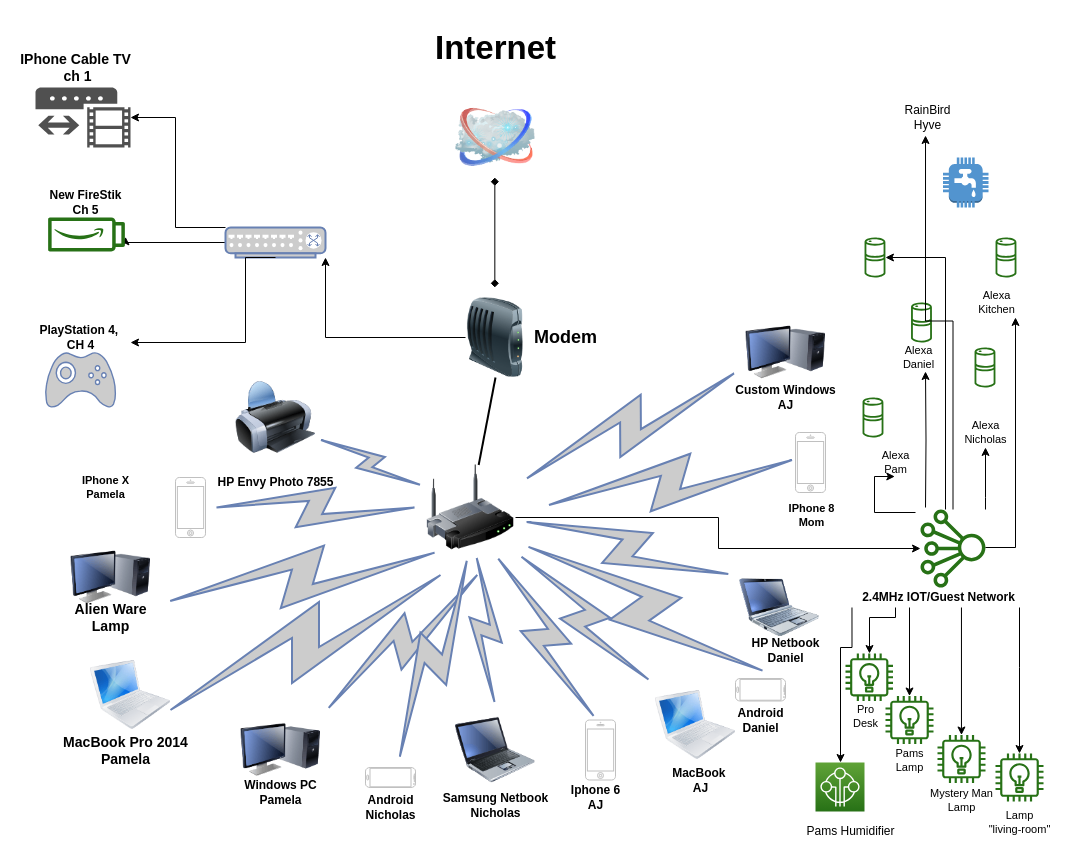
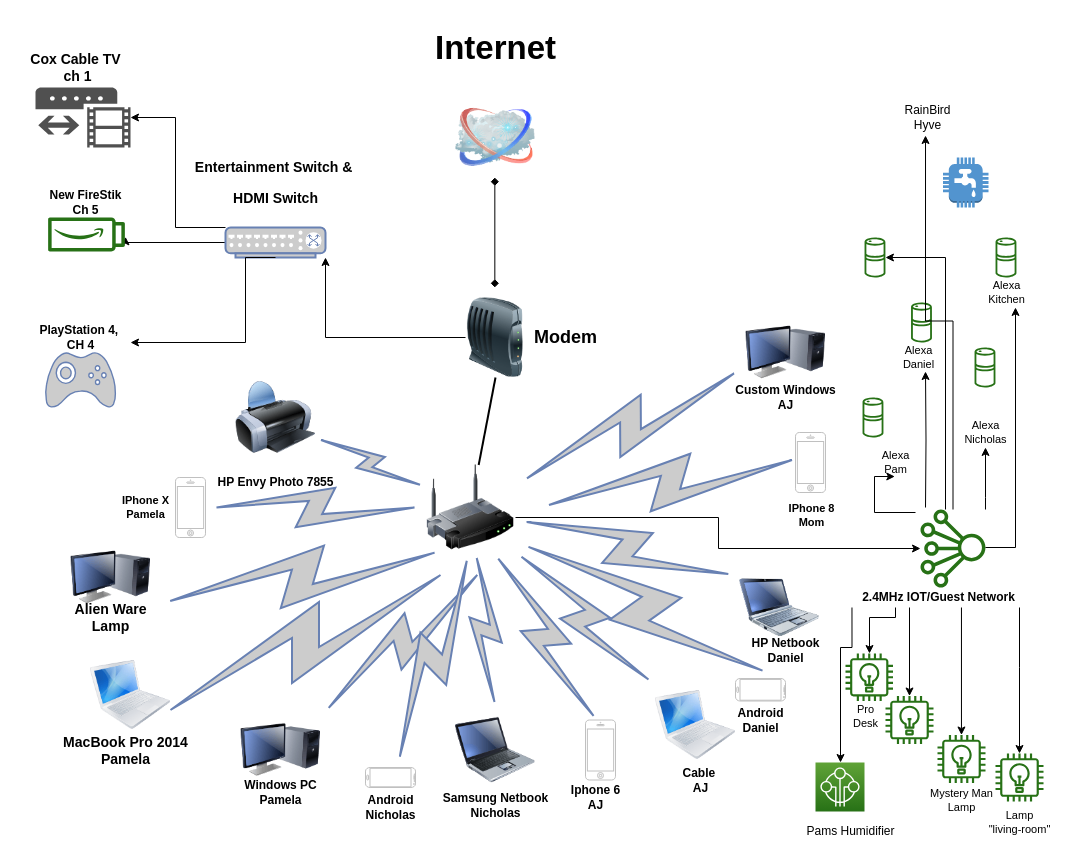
- <mxCell id="28" value="&lt;h3&gt;IPhone Cable TV&lt;br&gt;&amp;nbsp;ch 1&lt;/h3&gt;" style="text;html=1;resizable=0;autosize=1;align=center;verticalAlign=middle;points=[];fillColor=none;strokeColor=none;rounded=0;" parent="1" vertex="1"><mxGeometry x="20" y="20" width="110" height="60" as="geometry" /></mxCell>
+ <mxCell id="28" value="&lt;h3&gt;Cox Cable TV&lt;br&gt;&amp;nbsp;ch 1&lt;/h3&gt;" style="text;html=1;resizable=0;autosize=1;align=center;verticalAlign=middle;points=[];fillColor=none;strokeColor=none;rounded=0;" parent="1" vertex="1"><mxGeometry x="20" y="20" width="110" height="60" as="geometry" /></mxCell>
+ <mxCell id="19" value="&lt;h3&gt;Entertainment Switch &amp;amp;&amp;nbsp;&lt;/h3&gt;&lt;h3&gt;HDMI Switch&lt;/h3&gt;" style="text;html=1;resizable=0;autosize=1;align=center;verticalAlign=middle;points=[];fillColor=none;strokeColor=none;rounded=0;" parent="1" vertex="1"><mxGeometry x="185" y="125" width="180" height="80" as="geometry" /></mxCell>
- <mxCell id="87" value="Alexa&lt;br&gt;Kitchen" style="text;html=1;resizable=0;autosize=1;align=center;verticalAlign=middle;points=[];fillColor=none;strokeColor=none;rounded=0;fontSize=11;" parent="1" vertex="1"><mxGeometry x="970.5" y="269.95" width="50" height="30" as="geometry" /></mxCell>
+ <mxCell id="87" value="Alexa&lt;br&gt;Kitchen" style="text;html=1;resizable=0;autosize=1;align=center;verticalAlign=middle;points=[];fillColor=none;strokeColor=none;rounded=0;fontSize=11;" parent="1" vertex="1"><mxGeometry x="980.5" y="259.95" width="50" height="30" as="geometry" /></mxCell>
- <mxCell id="47" value="&lt;h4 style=&quot;font-size: 11px&quot;&gt;&lt;font style=&quot;font-size: 11px&quot;&gt;IPhone X&lt;br&gt;&lt;/font&gt;&lt;font style=&quot;font-size: 11px&quot;&gt;Pamela&lt;/font&gt;&lt;/h4&gt;" style="text;html=1;resizable=0;autosize=1;align=center;verticalAlign=middle;points=[];fillColor=none;strokeColor=none;rounded=0;" parent="1" vertex="1"><mxGeometry x="75" y="440" width="60" height="60" as="geometry" /></mxCell>
+ <mxCell id="47" value="&lt;h4 style=&quot;font-size: 11px&quot;&gt;&lt;font style=&quot;font-size: 11px&quot;&gt;IPhone X&lt;br&gt;&lt;/font&gt;&lt;font style=&quot;font-size: 11px&quot;&gt;Pamela&lt;/font&gt;&lt;/h4&gt;" style="text;html=1;resizable=0;autosize=1;align=center;verticalAlign=middle;points=[];fillColor=none;strokeColor=none;rounded=0;" parent="1" vertex="1"><mxGeometry x="115" y="460" width="60" height="60" as="geometry" /></mxCell>
- <mxCell id="76" value="Pams&lt;br style=&quot;font-size: 11px&quot;&gt;Lamp" style="text;html=1;resizable=0;autosize=1;align=center;verticalAlign=middle;points=[];fillColor=none;strokeColor=none;rounded=0;fontSize=11;" parent="1" vertex="1"><mxGeometry x="889" y="727.5" width="40" height="30" as="geometry" /></mxCell>
- <mxCell id="38" value="&lt;h4&gt;MacBook&amp;nbsp;&lt;br&gt;AJ&lt;/h4&gt;" style="text;html=1;resizable=0;autosize=1;align=center;verticalAlign=middle;points=[];fillColor=none;strokeColor=none;rounded=0;" parent="1" vertex="1"><mxGeometry x="665" y="727.5" width="70" height="70" as="geometry" /></mxCell>
+ <mxCell id="38" value="&lt;h4&gt;Cable&amp;nbsp;&lt;br&gt;AJ&lt;/h4&gt;" style="text;html=1;resizable=0;autosize=1;align=center;verticalAlign=middle;points=[];fillColor=none;strokeColor=none;rounded=0;" parent="1" vertex="1"><mxGeometry x="665" y="727.5" width="70" height="70" as="geometry" /></mxCell>
